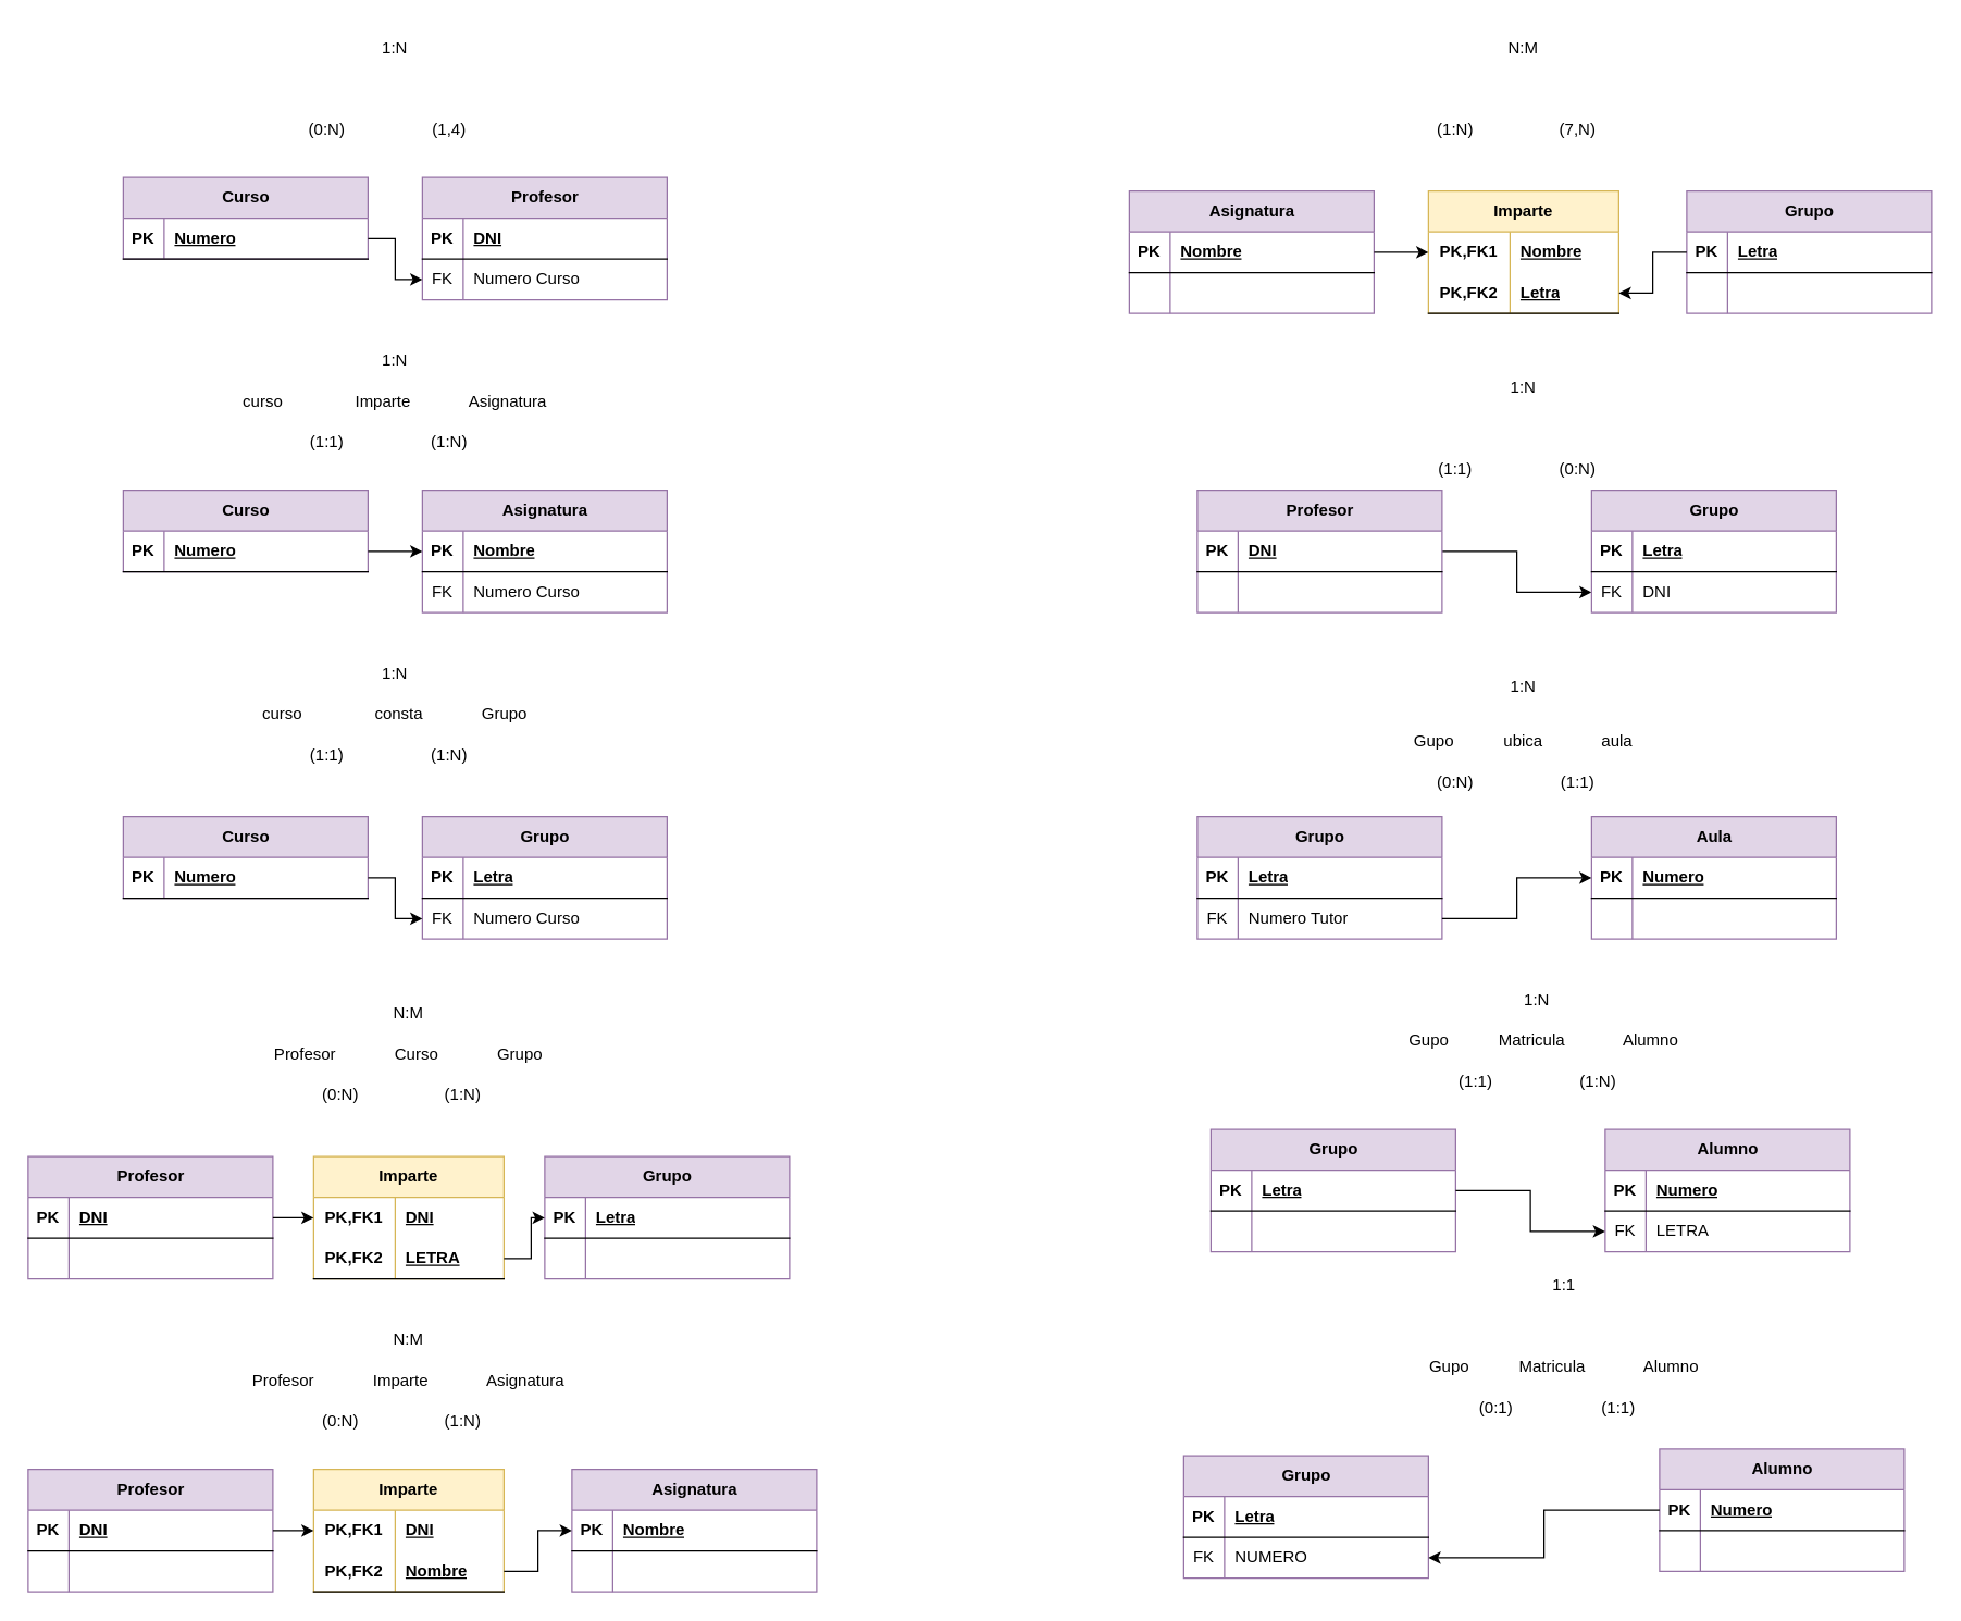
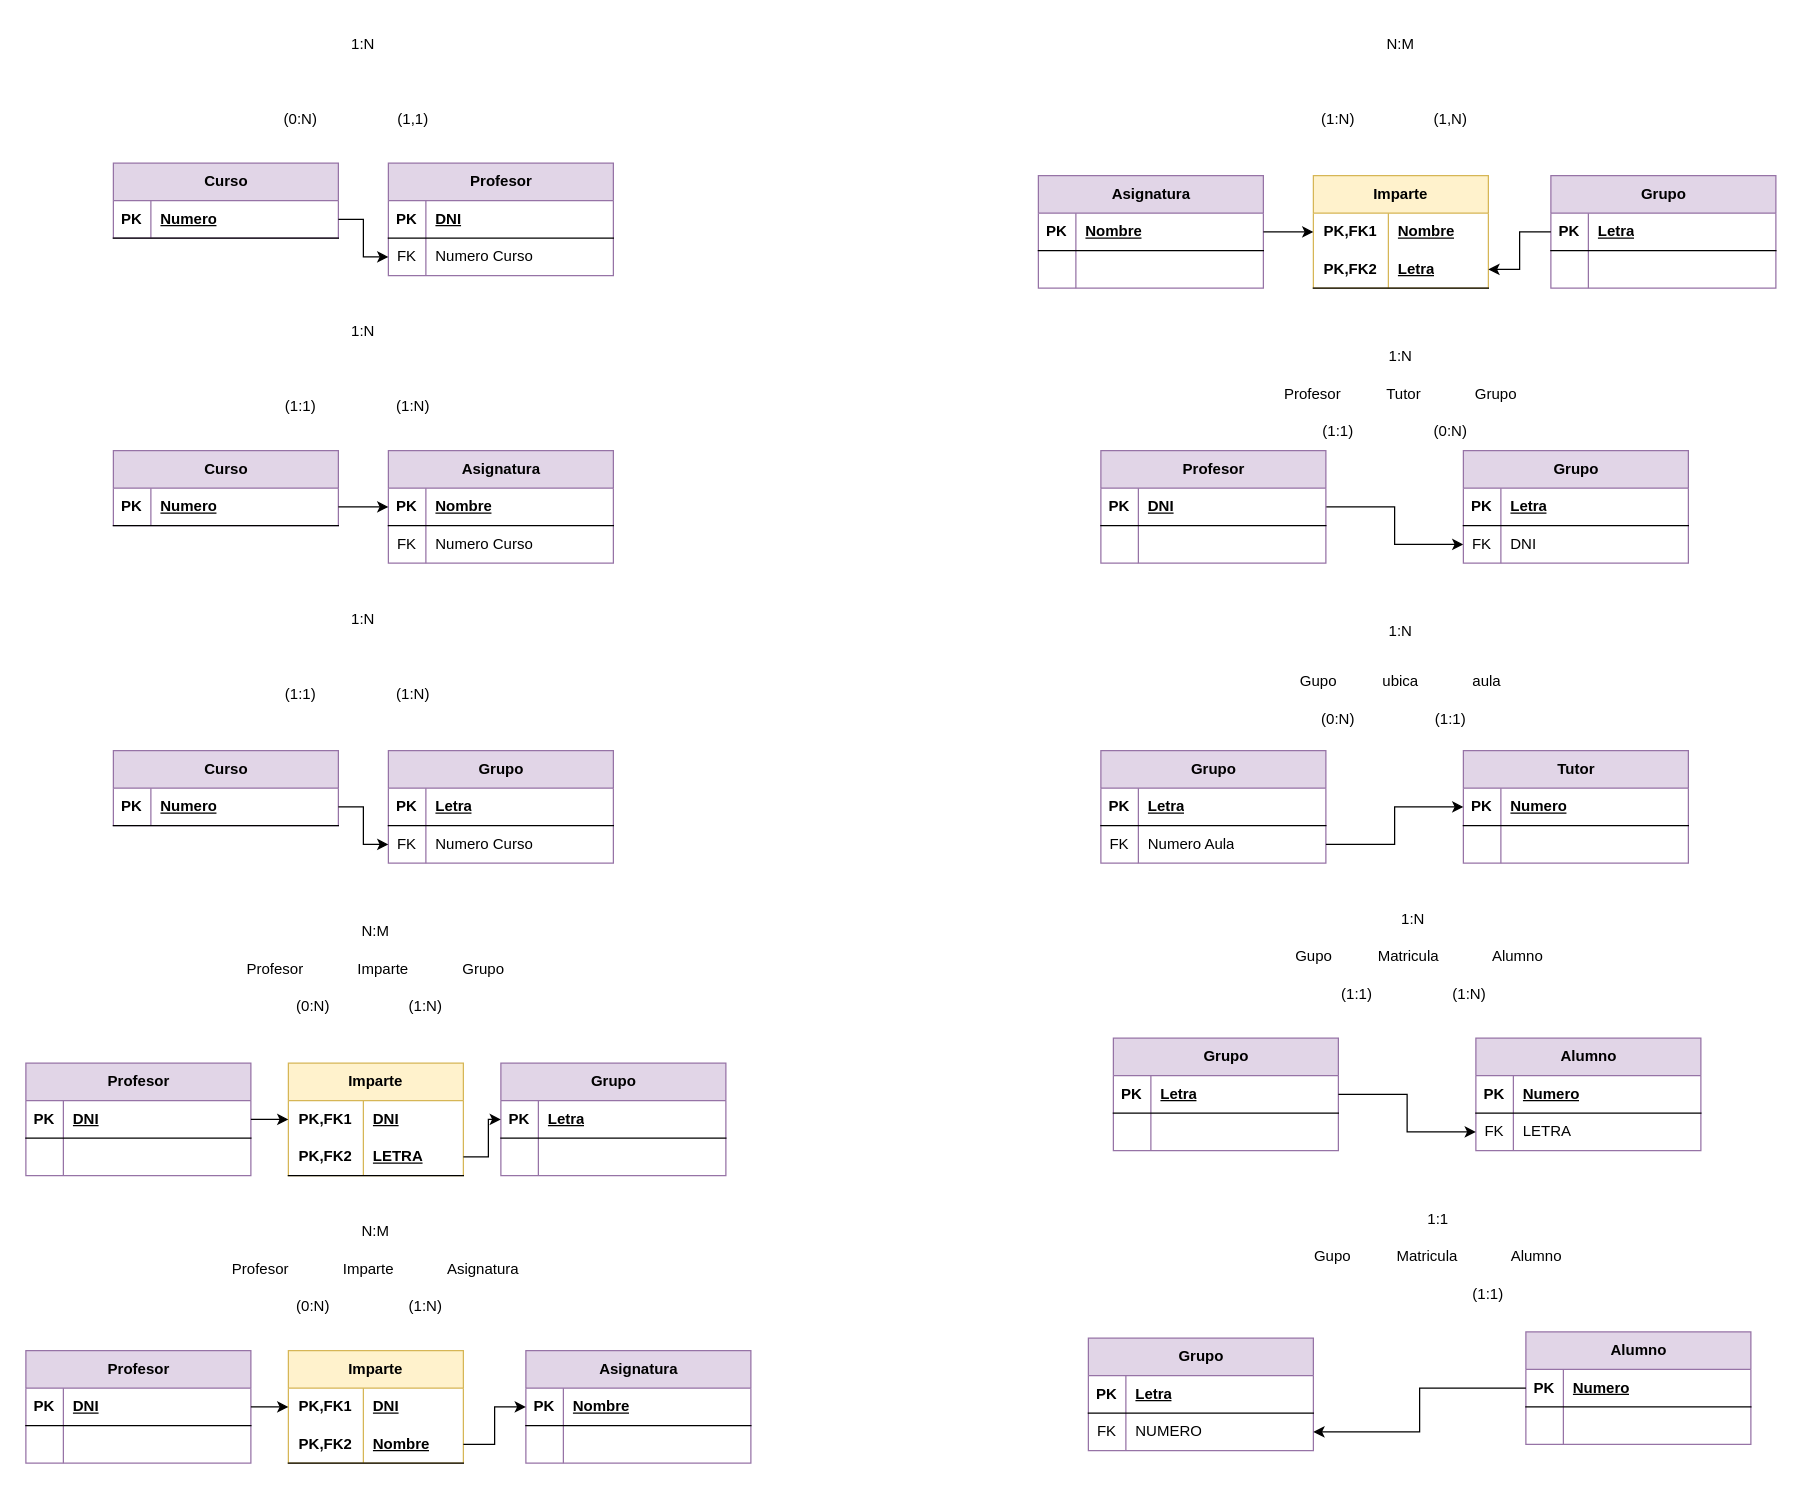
- <mxCell id="3" value="(1,4)" style="text;html=1;strokeColor=none;fillColor=none;align=center;verticalAlign=middle;whiteSpace=wrap;rounded=0;" vertex="1" parent="1"><mxGeometry x="300" y="80" width="60" height="30" as="geometry" /></mxCell>
+ <mxCell id="3" value="(1,1)" style="text;html=1;strokeColor=none;fillColor=none;align=center;verticalAlign=middle;whiteSpace=wrap;rounded=0;" vertex="1" parent="1"><mxGeometry x="300" y="80" width="60" height="30" as="geometry" /></mxCell>
- <mxCell id="97" value="(7,N)" style="text;html=1;strokeColor=none;fillColor=none;align=center;verticalAlign=middle;whiteSpace=wrap;rounded=0;" vertex="1" parent="1"><mxGeometry x="1130" y="80" width="60" height="30" as="geometry" /></mxCell>
+ <mxCell id="97" value="(1,N)" style="text;html=1;strokeColor=none;fillColor=none;align=center;verticalAlign=middle;whiteSpace=wrap;rounded=0;" vertex="1" parent="1"><mxGeometry x="1130" y="80" width="60" height="30" as="geometry" /></mxCell>
- <mxCell id="16" value="curso &amp;nbsp; &amp;nbsp; &amp;nbsp; &amp;nbsp; &amp;nbsp; &amp;nbsp; &amp;nbsp;&amp;nbsp; Imparte &amp;nbsp;&amp;nbsp;&amp;nbsp;&amp;nbsp;&amp;nbsp;&amp;nbsp;&amp;nbsp;&amp;nbsp;&amp;nbsp;&amp;nbsp;&amp;nbsp; Asignatura" style="text;html=1;strokeColor=none;fillColor=none;align=center;verticalAlign=middle;whiteSpace=wrap;rounded=0;" vertex="1" parent="1"><mxGeometry x="150" y="280" width="280" height="30" as="geometry" /></mxCell>
+ <mxCell id="135" value="Profesor &amp;nbsp; &amp;nbsp; &amp;nbsp; &amp;nbsp; &amp;nbsp; Tutor &amp;nbsp;&amp;nbsp;&amp;nbsp;&amp;nbsp;&amp;nbsp;&amp;nbsp;&amp;nbsp;&amp;nbsp;&amp;nbsp;&amp;nbsp;&amp;nbsp; Grupo" style="text;html=1;strokeColor=none;fillColor=none;align=center;verticalAlign=middle;whiteSpace=wrap;rounded=0;" vertex="1" parent="1"><mxGeometry x="980" y="300" width="280" height="30" as="geometry" /></mxCell>
- <mxCell id="31" value="curso &amp;nbsp; &amp;nbsp; &amp;nbsp; &amp;nbsp; &amp;nbsp; &amp;nbsp; &amp;nbsp;&amp;nbsp; consta &amp;nbsp;&amp;nbsp;&amp;nbsp;&amp;nbsp;&amp;nbsp;&amp;nbsp;&amp;nbsp;&amp;nbsp;&amp;nbsp;&amp;nbsp;&amp;nbsp; Grupo" style="text;html=1;strokeColor=none;fillColor=none;align=center;verticalAlign=middle;whiteSpace=wrap;rounded=0;" vertex="1" parent="1"><mxGeometry x="150" y="510" width="280" height="30" as="geometry" /></mxCell>
- <mxCell id="159" value="Aula" style="shape=table;startSize=30;container=1;collapsible=1;childLayout=tableLayout;fixedRows=1;rowLines=0;fontStyle=1;align=center;resizeLast=1;html=1;fillColor=#e1d5e7;strokeColor=#9673a6;" vertex="1" parent="1"><mxGeometry x="1170" y="600" width="180" height="90" as="geometry" /></mxCell>
+ <mxCell id="159" value="Tutor" style="shape=table;startSize=30;container=1;collapsible=1;childLayout=tableLayout;fixedRows=1;rowLines=0;fontStyle=1;align=center;resizeLast=1;html=1;fillColor=#e1d5e7;strokeColor=#9673a6;" vertex="1" parent="1"><mxGeometry x="1170" y="600" width="180" height="90" as="geometry" /></mxCell>
- <mxCell id="158" value="Numero Tutor" style="shape=partialRectangle;connectable=0;fillColor=none;top=0;left=0;bottom=0;right=0;align=left;spacingLeft=6;overflow=hidden;whiteSpace=wrap;html=1;" vertex="1" parent="156"><mxGeometry x="30" width="150" height="30" as="geometry"><mxRectangle width="150" height="30" as="alternateBounds" /></mxGeometry></mxCell>
+ <mxCell id="158" value="Numero Aula" style="shape=partialRectangle;connectable=0;fillColor=none;top=0;left=0;bottom=0;right=0;align=left;spacingLeft=6;overflow=hidden;whiteSpace=wrap;html=1;" vertex="1" parent="156"><mxGeometry x="30" width="150" height="30" as="geometry"><mxRectangle width="150" height="30" as="alternateBounds" /></mxGeometry></mxCell>
- <mxCell id="53" value="Profesor &amp;nbsp; &amp;nbsp; &amp;nbsp; &amp;nbsp; &amp;nbsp; &amp;nbsp; Curso &amp;nbsp;&amp;nbsp;&amp;nbsp;&amp;nbsp;&amp;nbsp;&amp;nbsp;&amp;nbsp;&amp;nbsp;&amp;nbsp;&amp;nbsp;&amp;nbsp; Grupo" style="text;html=1;strokeColor=none;fillColor=none;align=center;verticalAlign=middle;whiteSpace=wrap;rounded=0;" vertex="1" parent="1"><mxGeometry x="160" y="760" width="280" height="30" as="geometry" /></mxCell>
+ <mxCell id="53" value="Profesor &amp;nbsp; &amp;nbsp; &amp;nbsp; &amp;nbsp; &amp;nbsp; &amp;nbsp; Imparte &amp;nbsp;&amp;nbsp;&amp;nbsp;&amp;nbsp;&amp;nbsp;&amp;nbsp;&amp;nbsp;&amp;nbsp;&amp;nbsp;&amp;nbsp;&amp;nbsp; Grupo" style="text;html=1;strokeColor=none;fillColor=none;align=center;verticalAlign=middle;whiteSpace=wrap;rounded=0;" vertex="1" parent="1"><mxGeometry x="160" y="760" width="280" height="30" as="geometry" /></mxCell>
- <mxCell id="203" value="1:1" style="text;html=1;strokeColor=none;fillColor=none;align=center;verticalAlign=middle;whiteSpace=wrap;rounded=0;" vertex="1" parent="1"><mxGeometry x="1120" y="930" width="60" height="30" as="geometry" /></mxCell>
+ <mxCell id="203" value="1:1" style="text;html=1;strokeColor=none;fillColor=none;align=center;verticalAlign=middle;whiteSpace=wrap;rounded=0;" vertex="1" parent="1"><mxGeometry x="1120" y="960" width="60" height="30" as="geometry" /></mxCell>
- <mxCell id="201" value="(0:1)" style="text;html=1;strokeColor=none;fillColor=none;align=center;verticalAlign=middle;whiteSpace=wrap;rounded=0;" vertex="1" parent="1"><mxGeometry x="1070" y="1020" width="60" height="30" as="geometry" /></mxCell>
